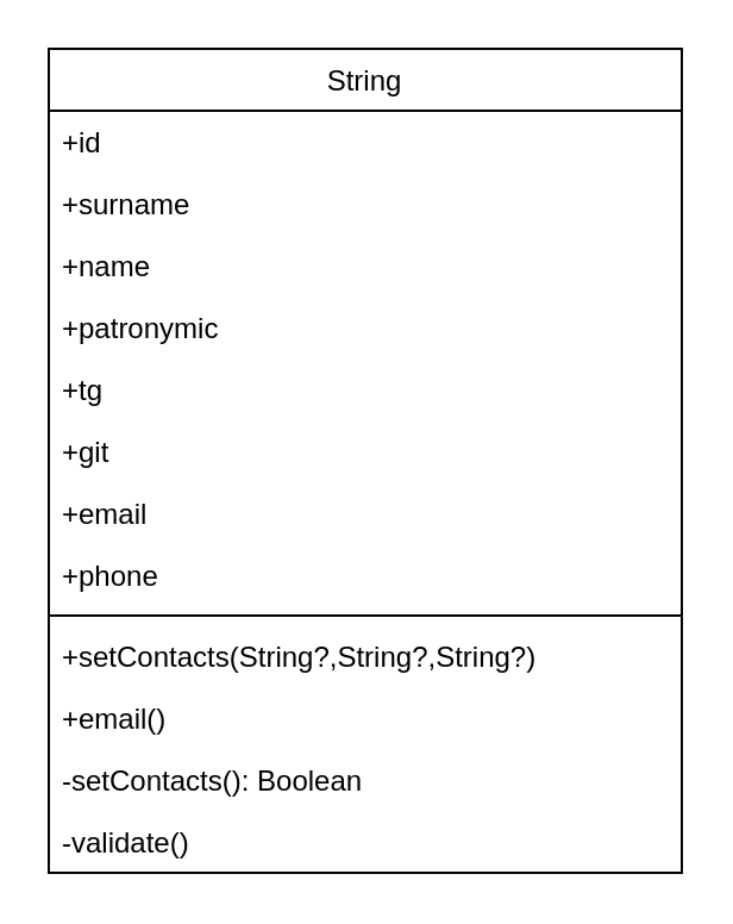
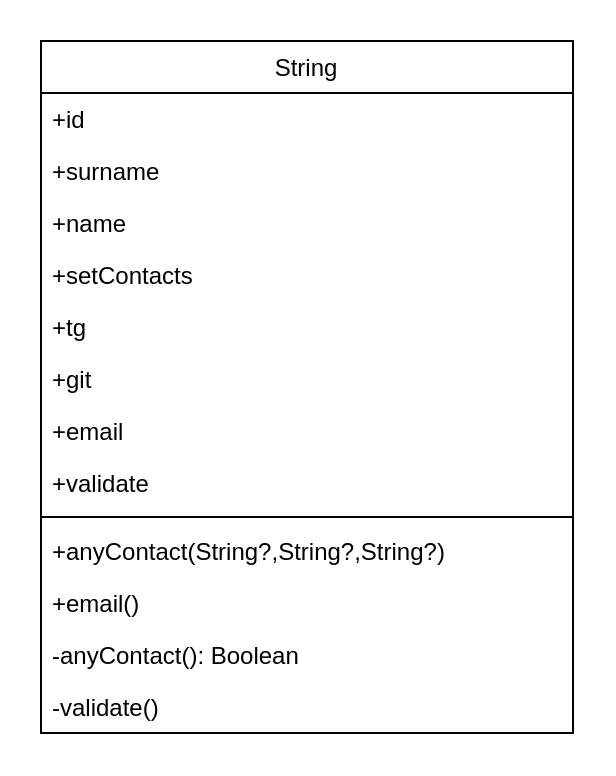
- <mxCell id="6" value="+patronymic" style="text;strokeColor=none;fillColor=none;align=left;verticalAlign=top;spacingLeft=4;spacingRight=4;overflow=hidden;rotatable=0;points=[[0,0.5],[1,0.5]];portConstraint=eastwest;whiteSpace=wrap;html=1;" parent="2" vertex="1"><mxGeometry y="104" width="266" height="26" as="geometry" /></mxCell>
+ <mxCell id="6" value="+setContacts" style="text;strokeColor=none;fillColor=none;align=left;verticalAlign=top;spacingLeft=4;spacingRight=4;overflow=hidden;rotatable=0;points=[[0,0.5],[1,0.5]];portConstraint=eastwest;whiteSpace=wrap;html=1;" parent="2" vertex="1"><mxGeometry y="104" width="266" height="26" as="geometry" /></mxCell>
- <mxCell id="10" value="+phone" style="text;strokeColor=none;fillColor=none;align=left;verticalAlign=top;spacingLeft=4;spacingRight=4;overflow=hidden;rotatable=0;points=[[0,0.5],[1,0.5]];portConstraint=eastwest;whiteSpace=wrap;html=1;" parent="2" vertex="1"><mxGeometry y="208" width="266" height="26" as="geometry" /></mxCell>
+ <mxCell id="10" value="+validate" style="text;strokeColor=none;fillColor=none;align=left;verticalAlign=top;spacingLeft=4;spacingRight=4;overflow=hidden;rotatable=0;points=[[0,0.5],[1,0.5]];portConstraint=eastwest;whiteSpace=wrap;html=1;" parent="2" vertex="1"><mxGeometry y="208" width="266" height="26" as="geometry" /></mxCell>
- <mxCell id="12" value="+setContacts(String?,String?,String?)&lt;div&gt;&lt;br&gt;&lt;/div&gt;" style="text;strokeColor=none;fillColor=none;align=left;verticalAlign=top;spacingLeft=4;spacingRight=4;overflow=hidden;rotatable=0;points=[[0,0.5],[1,0.5]];portConstraint=eastwest;whiteSpace=wrap;html=1;" parent="2" vertex="1"><mxGeometry y="242" width="266" height="26" as="geometry" /></mxCell>
+ <mxCell id="12" value="+anyContact(String?,String?,String?)&lt;div&gt;&lt;br&gt;&lt;/div&gt;" style="text;strokeColor=none;fillColor=none;align=left;verticalAlign=top;spacingLeft=4;spacingRight=4;overflow=hidden;rotatable=0;points=[[0,0.5],[1,0.5]];portConstraint=eastwest;whiteSpace=wrap;html=1;" parent="2" vertex="1"><mxGeometry y="242" width="266" height="26" as="geometry" /></mxCell>
- <mxCell id="14" value="-setContacts(): Boolean" style="text;strokeColor=none;fillColor=none;align=left;verticalAlign=top;spacingLeft=4;spacingRight=4;overflow=hidden;rotatable=0;points=[[0,0.5],[1,0.5]];portConstraint=eastwest;whiteSpace=wrap;html=1;" parent="2" vertex="1"><mxGeometry y="294" width="266" height="26" as="geometry" /></mxCell>
+ <mxCell id="14" value="-anyContact(): Boolean" style="text;strokeColor=none;fillColor=none;align=left;verticalAlign=top;spacingLeft=4;spacingRight=4;overflow=hidden;rotatable=0;points=[[0,0.5],[1,0.5]];portConstraint=eastwest;whiteSpace=wrap;html=1;" parent="2" vertex="1"><mxGeometry y="294" width="266" height="26" as="geometry" /></mxCell>
